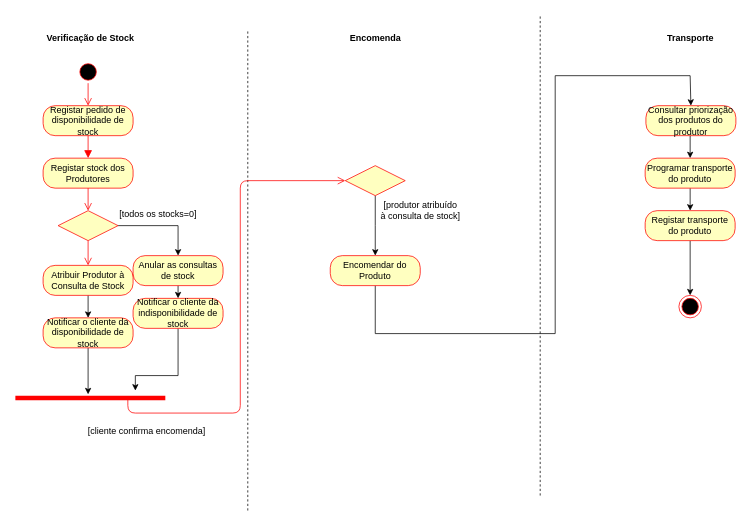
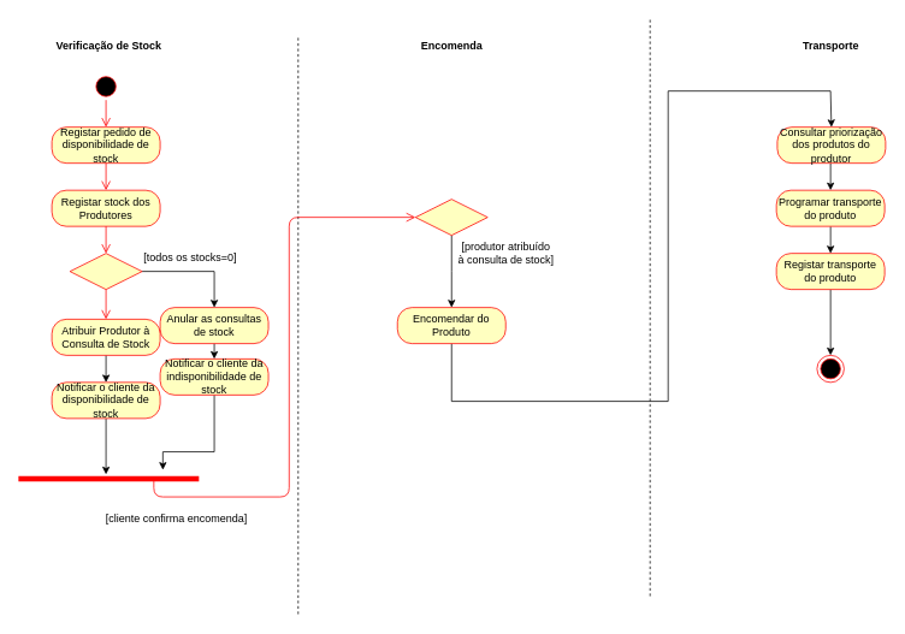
- <mxCell id="5" value="" style="edgeStyle=orthogonalEdgeStyle;html=1;verticalAlign=bottom;endArrow=block;endSize=8;strokeColor=#ff0000;entryX=0.5;entryY=0;entryDx=0;entryDy=0;" parent="1" source="4" target="6" edge="1"><mxGeometry relative="1" as="geometry"><mxPoint x="117" y="360" as="targetPoint" /><Array as="points" /></mxGeometry></mxCell>
+ <mxCell id="5" value="" style="edgeStyle=orthogonalEdgeStyle;html=1;verticalAlign=bottom;endArrow=open;endSize=8;strokeColor=#ff0000;entryX=0.5;entryY=0;entryDx=0;entryDy=0;" parent="1" source="4" target="6" edge="1"><mxGeometry relative="1" as="geometry"><mxPoint x="117" y="360" as="targetPoint" /><Array as="points" /></mxGeometry></mxCell>
